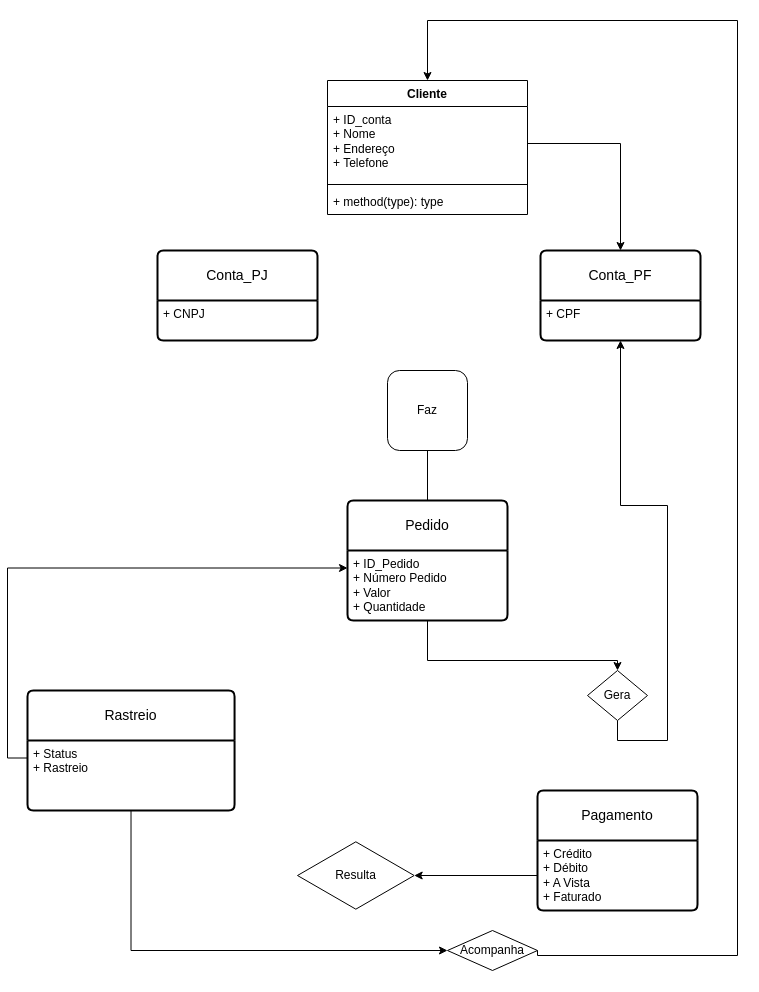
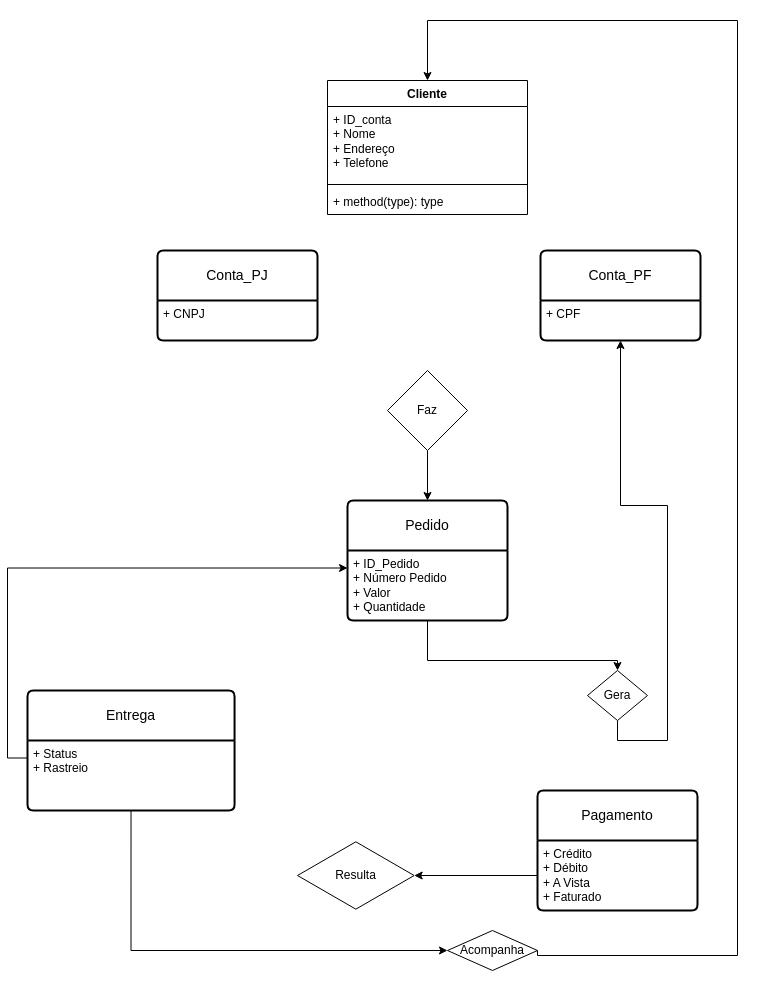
- <mxCell id="23" style="edgeStyle=orthogonalEdgeStyle;rounded=0;orthogonalLoop=1;jettySize=auto;html=1;exitX=1;exitY=0.5;exitDx=0;exitDy=0;entryX=0.5;entryY=0;entryDx=0;entryDy=0;" edge="1" parent="1" source="17" target="2"><mxGeometry relative="1" as="geometry" /></mxCell>
- <mxCell id="21" value="Faz" style="whiteSpace=wrap;html=1;rounded=1;" vertex="1" parent="1"><mxGeometry x="380" y="370" width="80" height="80" as="geometry" /></mxCell>
+ <mxCell id="21" value="Faz" style="rhombus;whiteSpace=wrap;html=1;" vertex="1" parent="1"><mxGeometry x="380" y="370" width="80" height="80" as="geometry" /></mxCell>
- <mxCell id="20" style="edgeStyle=orthogonalEdgeStyle;rounded=0;orthogonalLoop=1;jettySize=auto;html=1;exitX=0.5;exitY=1;exitDx=0;exitDy=0;entryX=0.5;entryY=0;entryDx=0;entryDy=0;endArrow=none;" edge="1" parent="1" source="21" target="10"><mxGeometry relative="1" as="geometry" /></mxCell>
+ <mxCell id="20" style="edgeStyle=orthogonalEdgeStyle;rounded=0;orthogonalLoop=1;jettySize=auto;html=1;exitX=0.5;exitY=1;exitDx=0;exitDy=0;entryX=0.5;entryY=0;entryDx=0;entryDy=0;" edge="1" parent="1" source="21" target="10"><mxGeometry relative="1" as="geometry" /></mxCell>
- <mxCell id="14" value="Rastreio" style="swimlane;childLayout=stackLayout;horizontal=1;startSize=50;horizontalStack=0;rounded=1;fontSize=14;fontStyle=0;strokeWidth=2;resizeParent=0;resizeLast=1;shadow=0;dashed=0;align=center;arcSize=4;whiteSpace=wrap;html=1;" vertex="1" parent="1"><mxGeometry x="20" y="690" width="207.06" height="120" as="geometry" /></mxCell>
+ <mxCell id="14" value="Entrega" style="swimlane;childLayout=stackLayout;horizontal=1;startSize=50;horizontalStack=0;rounded=1;fontSize=14;fontStyle=0;strokeWidth=2;resizeParent=0;resizeLast=1;shadow=0;dashed=0;align=center;arcSize=4;whiteSpace=wrap;html=1;" vertex="1" parent="1"><mxGeometry x="20" y="690" width="207.06" height="120" as="geometry" /></mxCell>
